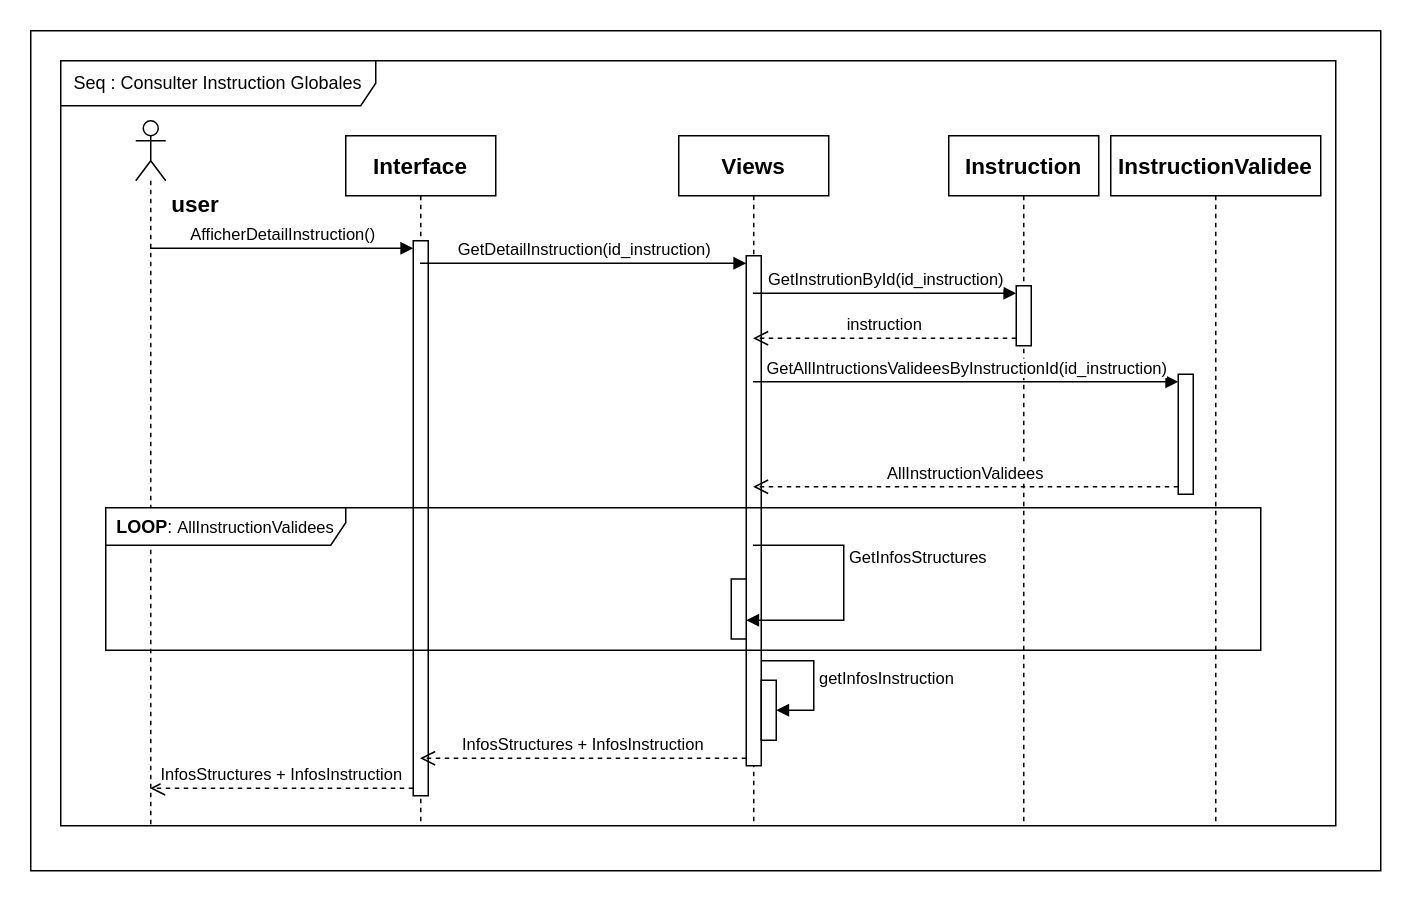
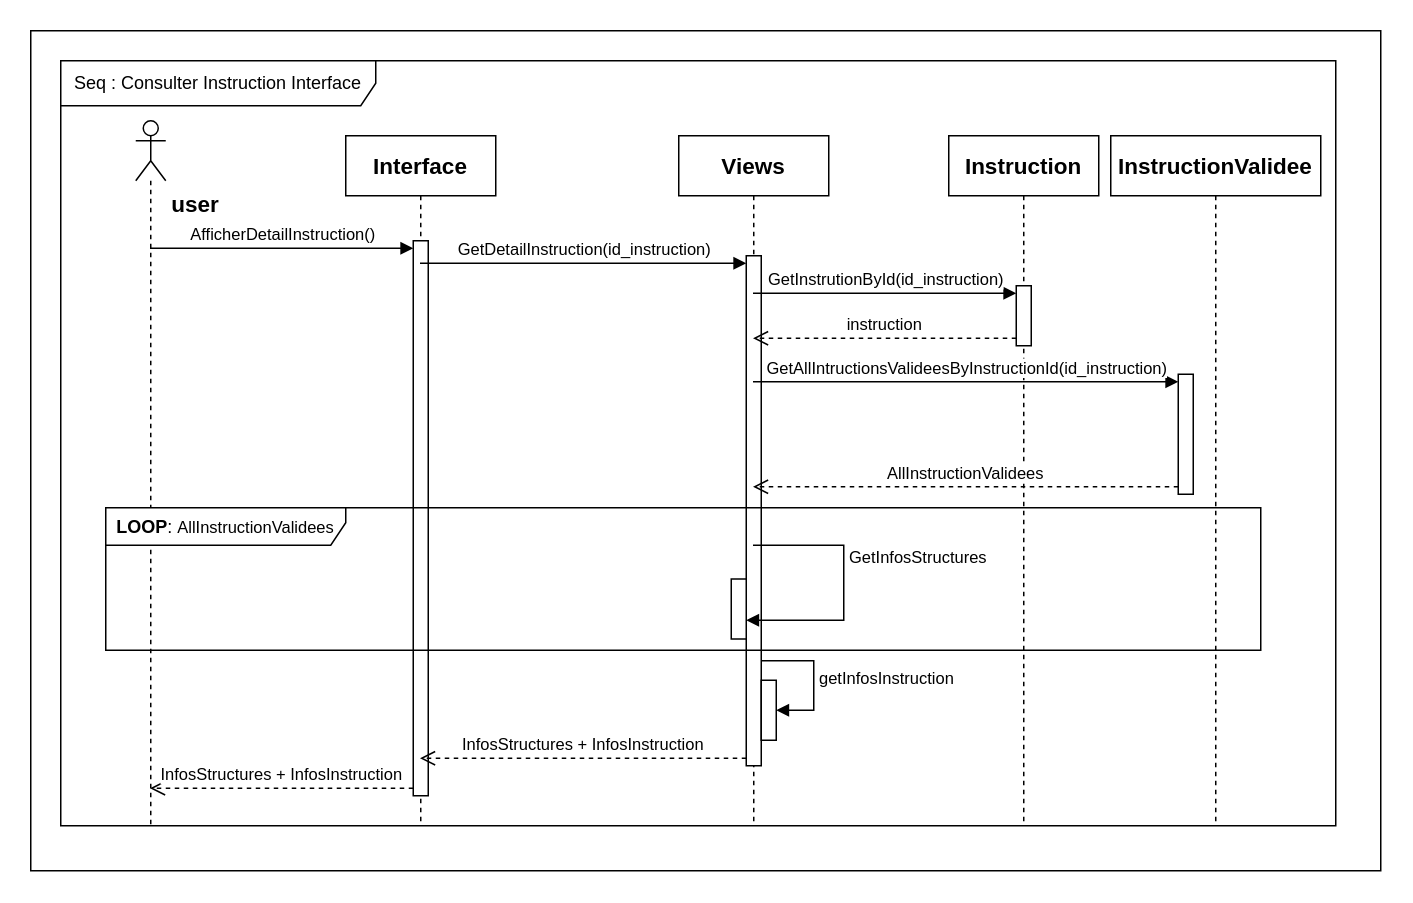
- <mxCell id="25" value="Seq : Consulter Instruction Globales" style="shape=umlFrame;whiteSpace=wrap;html=1;pointerEvents=0;width=210;height=30;" vertex="1" parent="1"><mxGeometry x="40" y="40" width="850" height="510" as="geometry" /></mxCell>
+ <mxCell id="25" value="Seq : Consulter Instruction Interface" style="shape=umlFrame;whiteSpace=wrap;html=1;pointerEvents=0;width=210;height=30;" vertex="1" parent="1"><mxGeometry x="40" y="40" width="850" height="510" as="geometry" /></mxCell>
